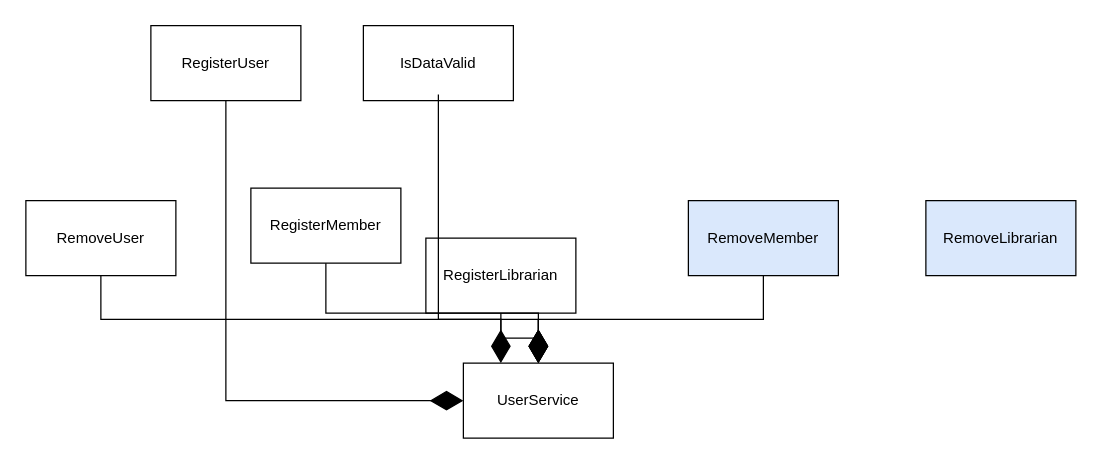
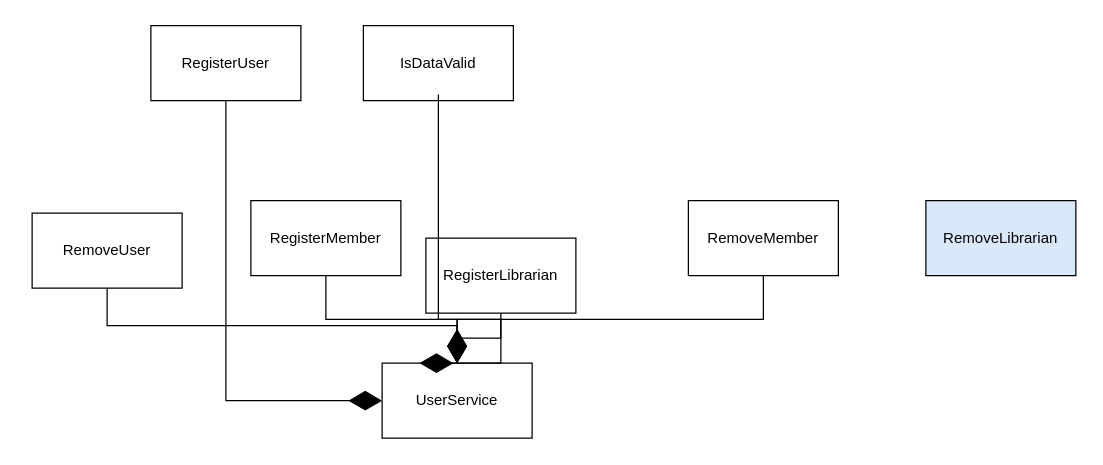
- <mxCell id="3" value="RegisterMember" style="rounded=0;whiteSpace=wrap;html=1;" parent="1" vertex="1"><mxGeometry x="200" y="150" width="120" height="60" as="geometry" /></mxCell>
+ <mxCell id="3" value="RegisterMember" style="rounded=0;whiteSpace=wrap;html=1;" parent="1" vertex="1"><mxGeometry x="200" y="160" width="120" height="60" as="geometry" /></mxCell>
- <mxCell id="10" value="RemoveUser" style="rounded=0;whiteSpace=wrap;html=1;" parent="1" vertex="1"><mxGeometry x="20" y="160" width="120" height="60" as="geometry" /></mxCell>
+ <mxCell id="10" value="RemoveUser" style="rounded=0;whiteSpace=wrap;html=1;" parent="1" vertex="1"><mxGeometry x="25" y="170" width="120" height="60" as="geometry" /></mxCell>
- <mxCell id="5" value="RemoveMember" style="rounded=0;whiteSpace=wrap;html=1;fillColor=#dae8fc;" parent="1" vertex="1"><mxGeometry x="550" y="160" width="120" height="60" as="geometry" /></mxCell>
+ <mxCell id="5" value="RemoveMember" style="rounded=0;whiteSpace=wrap;html=1;" parent="1" vertex="1"><mxGeometry x="550" y="160" width="120" height="60" as="geometry" /></mxCell>
- <mxCell id="2" value="UserService" style="rounded=0;whiteSpace=wrap;html=1;" parent="1" vertex="1"><mxGeometry x="370" y="290" width="120" height="60" as="geometry" /></mxCell>
+ <mxCell id="2" value="UserService" style="rounded=0;whiteSpace=wrap;html=1;" parent="1" vertex="1"><mxGeometry x="305" y="290" width="120" height="60" as="geometry" /></mxCell>
